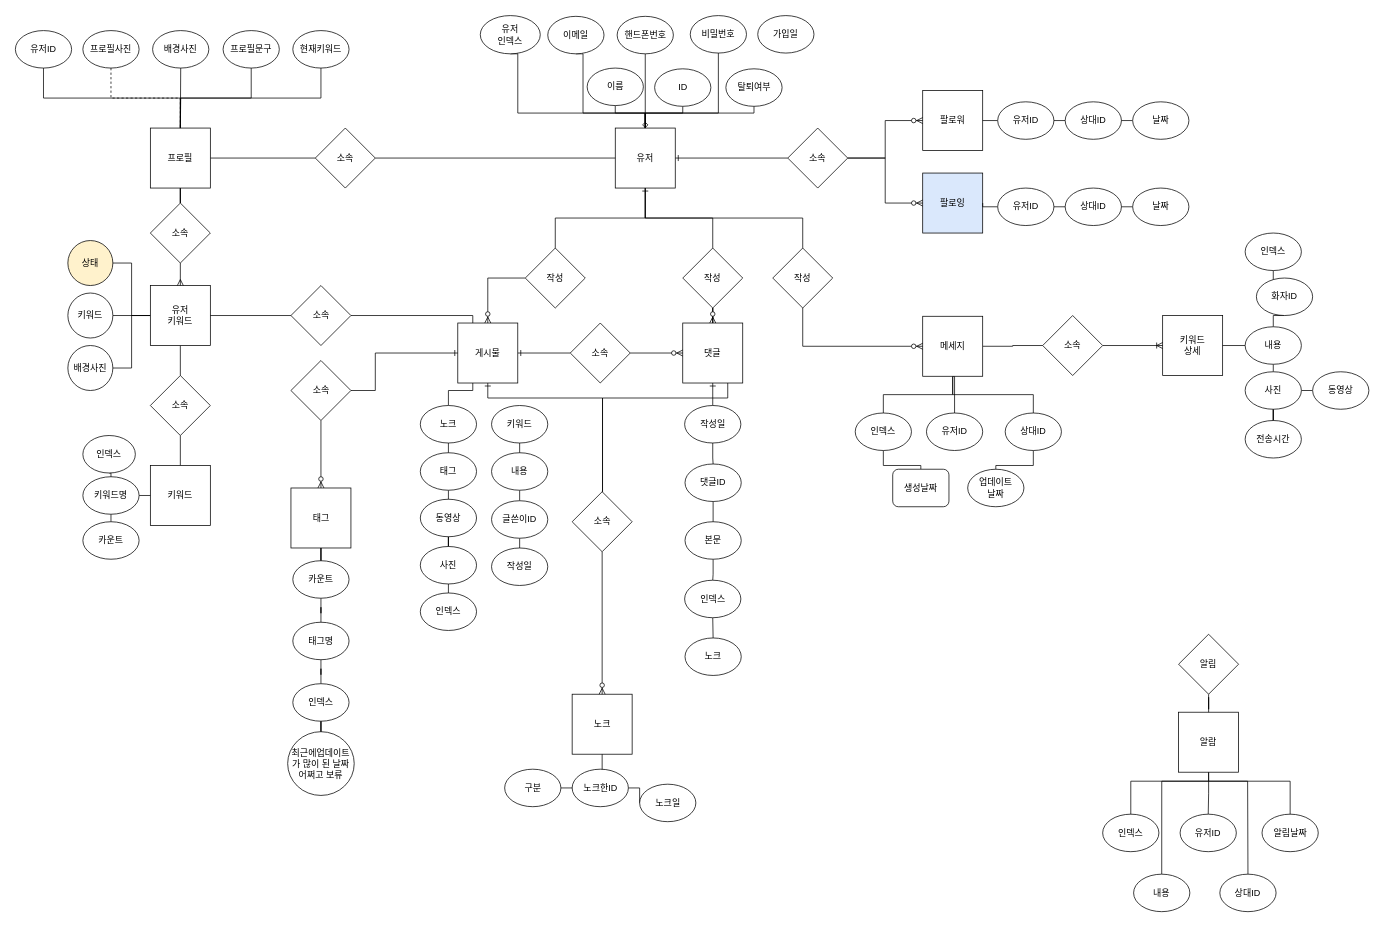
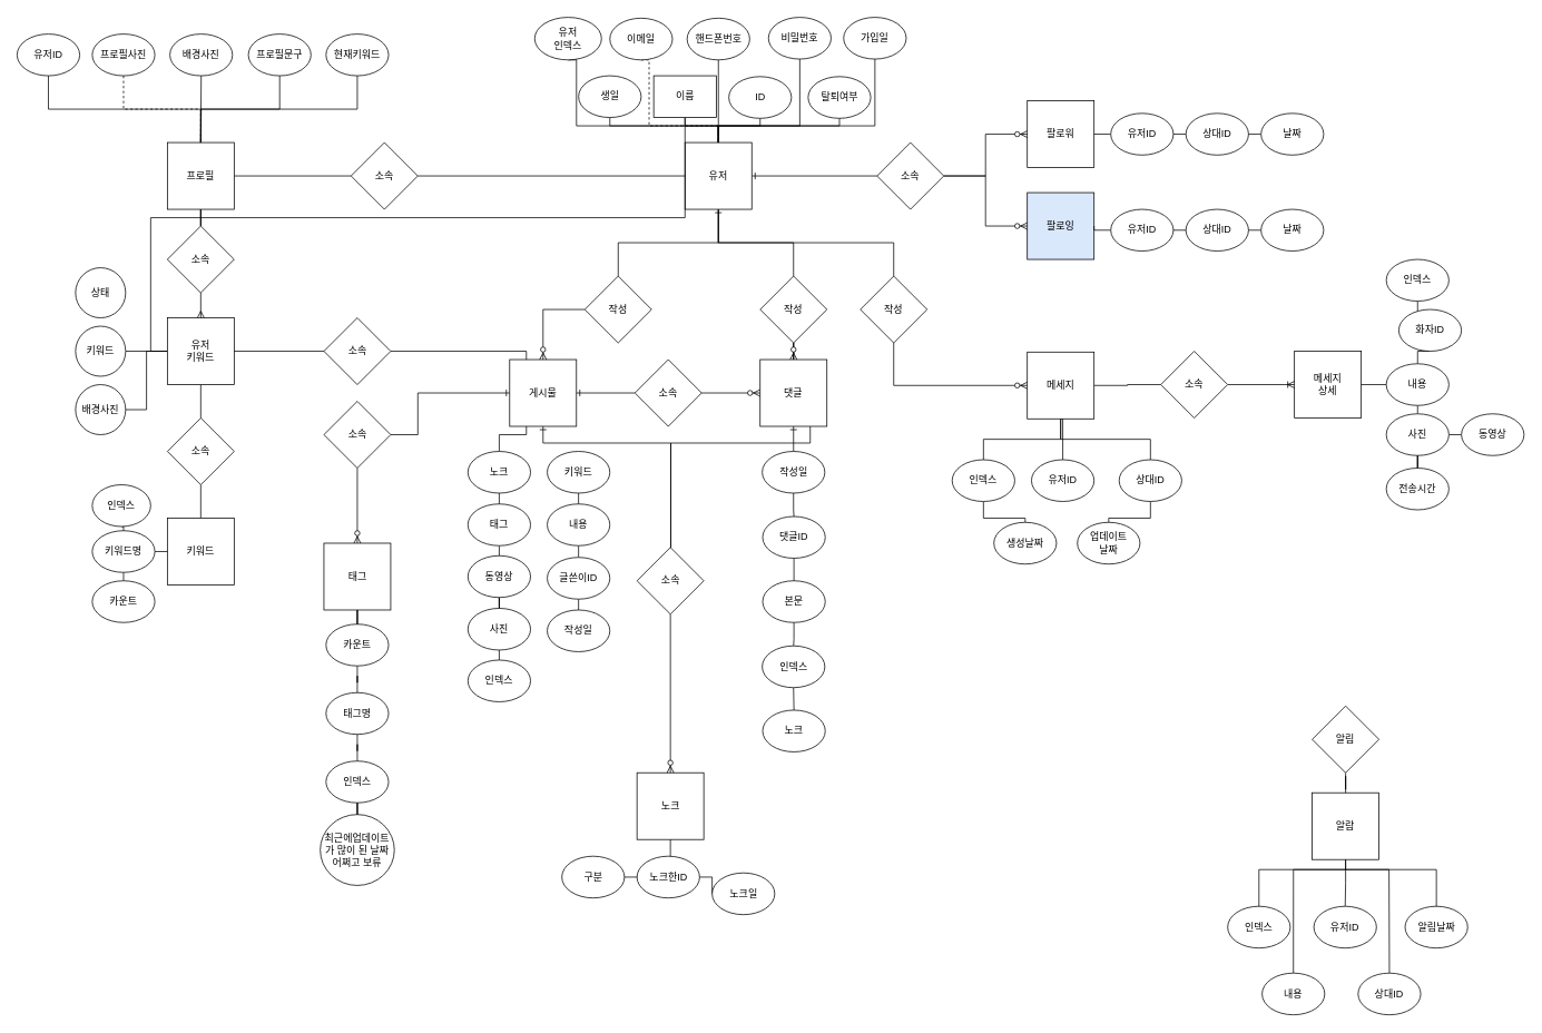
- <mxCell id="136" style="edgeStyle=orthogonalEdgeStyle;rounded=0;orthogonalLoop=1;jettySize=auto;html=1;exitX=0.5;exitY=1;exitDx=0;exitDy=0;startArrow=none;startFill=0;endArrow=none;endFill=0;" edge="1" parent="1" source="141" target="9"><mxGeometry relative="1" as="geometry"><Array as="points"><mxPoint x="777" y="150" /><mxPoint x="860" y="150" /></Array></mxGeometry></mxCell>
+ <mxCell id="136" style="edgeStyle=orthogonalEdgeStyle;rounded=0;orthogonalLoop=1;jettySize=auto;html=1;exitX=0.5;exitY=1;exitDx=0;exitDy=0;startArrow=none;startFill=0;endArrow=none;endFill=0;dashed=1;" edge="1" parent="1" source="141" target="9"><mxGeometry relative="1" as="geometry"><Array as="points"><mxPoint x="777" y="150" /><mxPoint x="860" y="150" /></Array></mxGeometry></mxCell>
+ <mxCell id="133" value="생일" style="ellipse;whiteSpace=wrap;html=1;gradientColor=#ffffff;flipH=1;flipV=1;" vertex="1" parent="130"><mxGeometry width="75" height="50" as="geometry" /></mxCell>
- <mxCell id="131" value="이름" style="ellipse;whiteSpace=wrap;html=1;gradientColor=#ffffff;flipH=1;flipV=1;" vertex="1" parent="130"><mxGeometry x="90" width="75" height="50" as="geometry" /></mxCell>
+ <mxCell id="131" value="이름" style="whiteSpace=wrap;html=1;gradientColor=#ffffff;flipH=1;flipV=1;rounded=0;" vertex="1" parent="130"><mxGeometry x="90" width="75" height="50" as="geometry" /></mxCell>
+ <mxCell id="138" style="edgeStyle=orthogonalEdgeStyle;rounded=0;orthogonalLoop=1;jettySize=auto;html=1;exitX=0.5;exitY=1;exitDx=0;exitDy=0;entryX=0.5;entryY=0;entryDx=0;entryDy=0;startArrow=none;startFill=0;endArrow=none;endFill=0;" edge="1" parent="1" source="143" target="9"><mxGeometry relative="1" as="geometry"><Array as="points"><mxPoint x="1047" y="150" /><mxPoint x="860" y="150" /></Array></mxGeometry></mxCell>
+ <mxCell id="6" style="edgeStyle=orthogonalEdgeStyle;rounded=0;orthogonalLoop=1;jettySize=auto;html=1;exitX=0.5;exitY=0;exitDx=0;exitDy=0;startArrow=none;startFill=0;endArrow=none;endFill=0;" edge="1" parent="1" source="9" target="133"><mxGeometry relative="1" as="geometry"><Array as="points"><mxPoint x="860" y="150" /><mxPoint x="730" y="150" /></Array></mxGeometry></mxCell>
- <mxCell id="137" style="edgeStyle=orthogonalEdgeStyle;rounded=0;orthogonalLoop=1;jettySize=auto;html=1;exitX=0.5;exitY=1;exitDx=0;exitDy=0;startArrow=none;startFill=0;endArrow=diamond;endFill=0;" edge="1" parent="1" source="142" target="9"><mxGeometry relative="1" as="geometry"><Array as="points"><mxPoint x="957" y="150" /><mxPoint x="860" y="150" /></Array></mxGeometry></mxCell>
+ <mxCell id="137" style="edgeStyle=orthogonalEdgeStyle;rounded=0;orthogonalLoop=1;jettySize=auto;html=1;exitX=0.5;exitY=1;exitDx=0;exitDy=0;startArrow=none;startFill=0;endArrow=none;endFill=0;" edge="1" parent="1" source="142" target="9"><mxGeometry relative="1" as="geometry"><Array as="points"><mxPoint x="957" y="150" /><mxPoint x="860" y="150" /></Array></mxGeometry></mxCell>
- <mxCell id="39" value="상태" style="ellipse;whiteSpace=wrap;html=1;aspect=fixed;fillColor=#fff2cc;" vertex="1" parent="1"><mxGeometry x="90" y="320" width="60" height="60" as="geometry" /></mxCell>
+ <mxCell id="39" value="상태" style="ellipse;whiteSpace=wrap;html=1;aspect=fixed;" vertex="1" parent="1"><mxGeometry x="90" y="320" width="60" height="60" as="geometry" /></mxCell>
- <mxCell id="33" style="edgeStyle=orthogonalEdgeStyle;rounded=0;orthogonalLoop=1;jettySize=auto;html=1;exitX=0;exitY=0.5;exitDx=0;exitDy=0;startArrow=none;startFill=0;endArrow=none;endFill=0;" edge="1" parent="1" source="35" target="39"><mxGeometry relative="1" as="geometry" /></mxCell>
+ <mxCell id="33" style="edgeStyle=orthogonalEdgeStyle;rounded=0;orthogonalLoop=1;jettySize=auto;html=1;exitX=0;exitY=0.5;exitDx=0;exitDy=0;startArrow=none;startFill=0;endArrow=none;endFill=0;" edge="1" parent="1" source="35" target="131"><mxGeometry relative="1" as="geometry" /></mxCell>
- <mxCell id="98" value="키워드&lt;br&gt;상세" style="whiteSpace=wrap;html=1;aspect=fixed;gradientColor=#ffffff;" vertex="1" parent="1"><mxGeometry x="1550" y="420" width="80" height="80" as="geometry" /></mxCell>
+ <mxCell id="98" value="메세지&lt;br&gt;상세" style="whiteSpace=wrap;html=1;aspect=fixed;gradientColor=#ffffff;" vertex="1" parent="1"><mxGeometry x="1550" y="420" width="80" height="80" as="geometry" /></mxCell>
- <mxCell id="116" value="생성날짜" style="whiteSpace=wrap;html=1;gradientColor=#ffffff;flipH=1;flipV=1;rounded=1;" vertex="1" parent="1"><mxGeometry x="1190" y="625" width="75" height="50" as="geometry" /></mxCell>
+ <mxCell id="116" value="생성날짜" style="ellipse;whiteSpace=wrap;html=1;gradientColor=#ffffff;flipH=1;flipV=1;" vertex="1" parent="1"><mxGeometry x="1190" y="625" width="75" height="50" as="geometry" /></mxCell>
